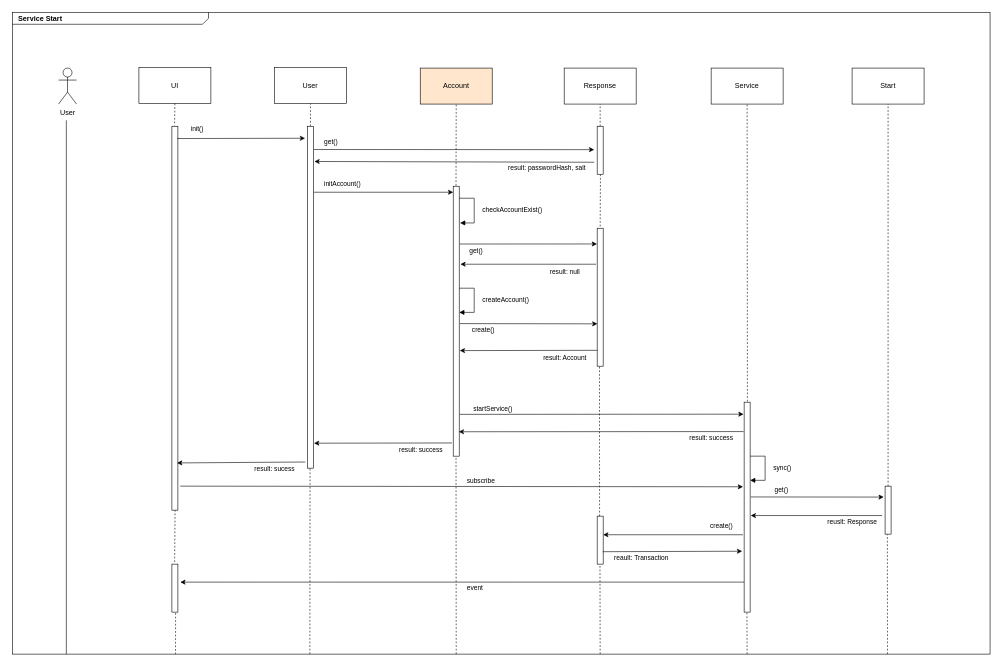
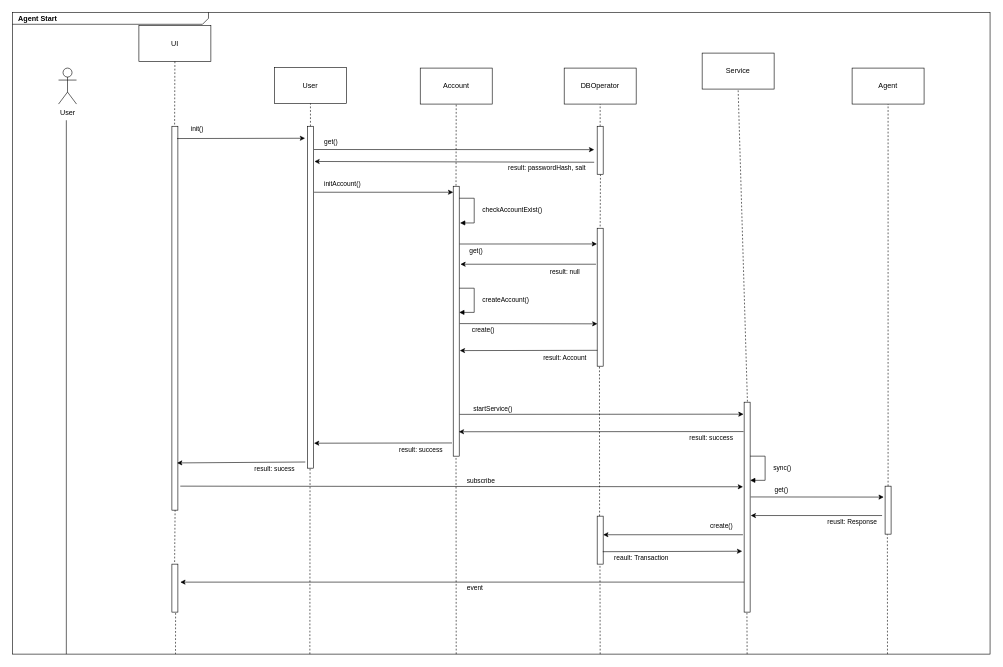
- <mxCell id="2" value="&lt;p style=&quot;margin: 0px ; margin-top: 4px ; margin-left: 10px ; text-align: left&quot;&gt;&lt;b&gt;Service Start&lt;/b&gt;&lt;br&gt;&lt;/p&gt;" style="html=1;strokeWidth=1;shape=mxgraph.sysml.package;html=1;overflow=fill;whiteSpace=wrap;fillColor=none;gradientColor=none;fontSize=12;align=center;labelX=327.64;" parent="1" vertex="1"><mxGeometry x="20" y="20" width="1630" height="1070" as="geometry" /></mxCell>
+ <mxCell id="2" value="&lt;p style=&quot;margin: 0px ; margin-top: 4px ; margin-left: 10px ; text-align: left&quot;&gt;&lt;b&gt;Agent Start&lt;/b&gt;&lt;br&gt;&lt;/p&gt;" style="html=1;strokeWidth=1;shape=mxgraph.sysml.package;html=1;overflow=fill;whiteSpace=wrap;fillColor=none;gradientColor=none;fontSize=12;align=center;labelX=327.64;" parent="1" vertex="1"><mxGeometry x="20" y="20" width="1630" height="1070" as="geometry" /></mxCell>
- <mxCell id="4" value="UI" style="rounded=0;whiteSpace=wrap;html=1;" parent="1" vertex="1"><mxGeometry x="231" y="112" width="120" height="60" as="geometry" /></mxCell>
+ <mxCell id="4" value="UI" style="rounded=0;whiteSpace=wrap;html=1;" parent="1" vertex="1"><mxGeometry x="231" y="42" width="120" height="60" as="geometry" /></mxCell>
- <mxCell id="8" value="Account" style="rounded=0;whiteSpace=wrap;html=1;fillColor=#ffe6cc;" parent="1" vertex="1"><mxGeometry x="700" y="113" width="120" height="60" as="geometry" /></mxCell>
+ <mxCell id="8" value="Account" style="rounded=0;whiteSpace=wrap;html=1;" parent="1" vertex="1"><mxGeometry x="700" y="113" width="120" height="60" as="geometry" /></mxCell>
- <mxCell id="18" value="Response" style="rounded=0;whiteSpace=wrap;html=1;" parent="1" vertex="1"><mxGeometry x="940" y="113" width="120" height="60" as="geometry" /></mxCell>
+ <mxCell id="18" value="DBOperator" style="rounded=0;whiteSpace=wrap;html=1;" parent="1" vertex="1"><mxGeometry x="940" y="113" width="120" height="60" as="geometry" /></mxCell>
- <mxCell id="9" value="Service" style="rounded=0;whiteSpace=wrap;html=1;" parent="1" vertex="1"><mxGeometry x="1185" y="113" width="120" height="60" as="geometry" /></mxCell>
+ <mxCell id="9" value="Service" style="rounded=0;whiteSpace=wrap;html=1;" parent="1" vertex="1"><mxGeometry x="1170" y="88" width="120" height="60" as="geometry" /></mxCell>
- <mxCell id="32" value="Start" style="rounded=0;whiteSpace=wrap;html=1;" parent="1" vertex="1"><mxGeometry x="1420" y="113" width="120" height="60" as="geometry" /></mxCell>
+ <mxCell id="32" value="Agent" style="rounded=0;whiteSpace=wrap;html=1;" parent="1" vertex="1"><mxGeometry x="1420" y="113" width="120" height="60" as="geometry" /></mxCell>
